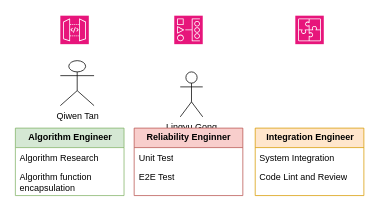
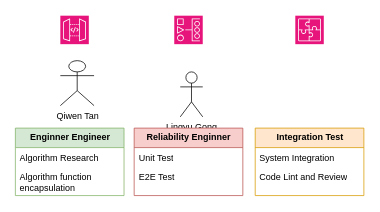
- <mxCell id="7" value="&lt;b style=&quot;border-color: var(--border-color);&quot;&gt;Algorithm Engineer&lt;/b&gt;" style="swimlane;fontStyle=0;childLayout=stackLayout;horizontal=1;startSize=26;fillColor=#d5e8d4;horizontalStack=0;resizeParent=1;resizeParentMax=0;resizeLast=0;collapsible=1;marginBottom=0;html=1;strokeColor=#82b366;" vertex="1" parent="1"><mxGeometry x="20" y="170" width="145" height="90" as="geometry"><mxRectangle x="240" y="380" width="60" height="30" as="alternateBounds" /></mxGeometry></mxCell>
+ <mxCell id="7" value="&lt;b style=&quot;border-color: var(--border-color);&quot;&gt;Enginner Engineer&lt;/b&gt;" style="swimlane;fontStyle=0;childLayout=stackLayout;horizontal=1;startSize=26;fillColor=#d5e8d4;horizontalStack=0;resizeParent=1;resizeParentMax=0;resizeLast=0;collapsible=1;marginBottom=0;html=1;strokeColor=#82b366;" vertex="1" parent="1"><mxGeometry x="20" y="170" width="145" height="90" as="geometry"><mxRectangle x="240" y="380" width="60" height="30" as="alternateBounds" /></mxGeometry></mxCell>
- <mxCell id="13" value="&lt;b style=&quot;border-color: var(--border-color);&quot;&gt;Integration Engineer&lt;/b&gt;" style="swimlane;fontStyle=0;childLayout=stackLayout;horizontal=1;startSize=26;fillColor=#ffe6cc;horizontalStack=0;resizeParent=1;resizeParentMax=0;resizeLast=0;collapsible=1;marginBottom=0;html=1;strokeColor=#d79b00;" vertex="1" parent="1"><mxGeometry x="340" y="170" width="145" height="90" as="geometry"><mxRectangle x="560" y="368" width="60" height="30" as="alternateBounds" /></mxGeometry></mxCell>
+ <mxCell id="13" value="&lt;b style=&quot;border-color: var(--border-color);&quot;&gt;Integration Test&lt;/b&gt;" style="swimlane;fontStyle=0;childLayout=stackLayout;horizontal=1;startSize=26;fillColor=#ffe6cc;horizontalStack=0;resizeParent=1;resizeParentMax=0;resizeLast=0;collapsible=1;marginBottom=0;html=1;strokeColor=#d79b00;" vertex="1" parent="1"><mxGeometry x="340" y="170" width="145" height="90" as="geometry"><mxRectangle x="560" y="368" width="60" height="30" as="alternateBounds" /></mxGeometry></mxCell>
